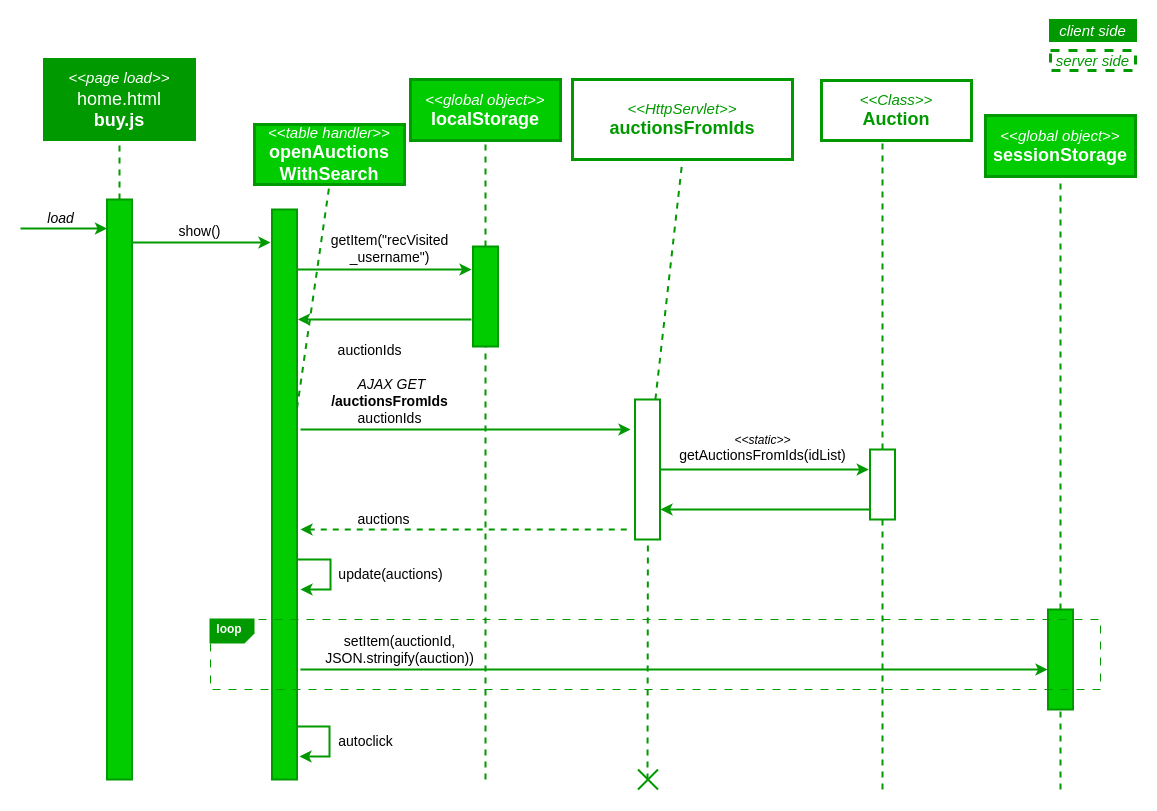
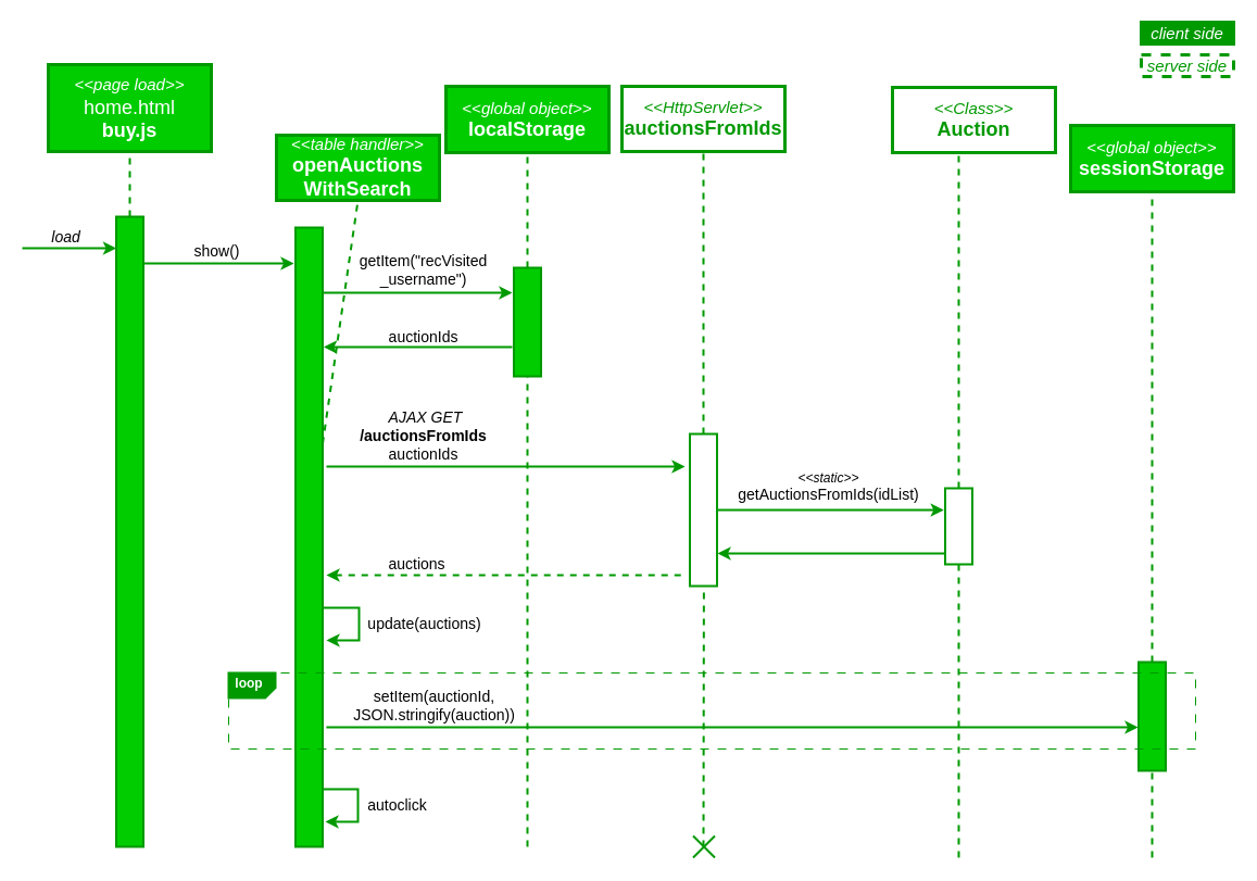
- <mxCell id="20" value="&lt;i style=&quot;border-color: var(--border-color);&quot;&gt;&lt;font style=&quot;border-color: var(--border-color); font-size: 15px;&quot;&gt;&amp;lt;&amp;lt;page load&amp;gt;&amp;gt;&lt;/font&gt;&lt;/i&gt;&lt;span style=&quot;font-size: 18px;&quot;&gt;&lt;br&gt;home.html&lt;br&gt;&lt;b style=&quot;&quot;&gt;buy.js&lt;/b&gt;&lt;br&gt;&lt;/span&gt;" style="rounded=0;whiteSpace=wrap;html=1;strokeWidth=3;fillColor=#009900;strokeColor=#009900;fillStyle=auto;fontColor=#ffffff;" parent="1" vertex="1"><mxGeometry x="44" y="59" width="150" height="80" as="geometry" /></mxCell>
+ <mxCell id="20" value="&lt;i style=&quot;border-color: var(--border-color);&quot;&gt;&lt;font style=&quot;border-color: var(--border-color); font-size: 15px;&quot;&gt;&amp;lt;&amp;lt;page load&amp;gt;&amp;gt;&lt;/font&gt;&lt;/i&gt;&lt;span style=&quot;font-size: 18px;&quot;&gt;&lt;br&gt;home.html&lt;br&gt;&lt;b style=&quot;&quot;&gt;buy.js&lt;/b&gt;&lt;br&gt;&lt;/span&gt;" style="rounded=0;whiteSpace=wrap;html=1;strokeWidth=3;fillColor=#00cc00;strokeColor=#009900;fillStyle=auto;fontColor=#ffffff;" parent="1" vertex="1"><mxGeometry x="44" y="59" width="150" height="80" as="geometry" /></mxCell>
- <mxCell id="5" value="&lt;i style=&quot;border-color: var(--border-color); color: rgb(0, 153, 0);&quot;&gt;&lt;font style=&quot;border-color: var(--border-color); font-size: 15px;&quot;&gt;&amp;lt;&amp;lt;HttpServlet&amp;gt;&amp;gt;&lt;/font&gt;&lt;/i&gt;&lt;font color=&quot;#009900&quot; style=&quot;&quot;&gt;&lt;b style=&quot;&quot;&gt;&lt;br&gt;&lt;font style=&quot;font-size: 18px;&quot;&gt;auctionsFromIds&lt;/font&gt;&lt;br&gt;&lt;/b&gt;&lt;/font&gt;" style="rounded=0;whiteSpace=wrap;html=1;strokeWidth=3;fillColor=default;strokeColor=#009900;" parent="1" vertex="1"><mxGeometry x="572" y="79" width="220" height="80" as="geometry" /></mxCell>
+ <mxCell id="5" value="&lt;i style=&quot;border-color: var(--border-color); color: rgb(0, 153, 0);&quot;&gt;&lt;font style=&quot;border-color: var(--border-color); font-size: 15px;&quot;&gt;&amp;lt;&amp;lt;HttpServlet&amp;gt;&amp;gt;&lt;/font&gt;&lt;/i&gt;&lt;font color=&quot;#009900&quot; style=&quot;&quot;&gt;&lt;b style=&quot;&quot;&gt;&lt;br&gt;&lt;font style=&quot;font-size: 18px;&quot;&gt;auctionsFromIds&lt;/font&gt;&lt;br&gt;&lt;/b&gt;&lt;/font&gt;" style="rounded=0;whiteSpace=wrap;html=1;strokeWidth=3;fillColor=default;strokeColor=#009900;" parent="1" vertex="1"><mxGeometry x="572" y="79" width="150" height="60" as="geometry" /></mxCell>
- <mxCell id="51" value="&lt;font style=&quot;&quot;&gt;&lt;span style=&quot;font-size: 14px;&quot;&gt;auctionIds&lt;/span&gt;&lt;br&gt;&lt;/font&gt;" style="text;html=1;align=center;verticalAlign=middle;resizable=0;points=[];autosize=1;strokeColor=none;fillColor=none;" vertex="1" parent="1"><mxGeometry x="323.5" y="335" width="90" height="30" as="geometry" /></mxCell>
+ <mxCell id="51" value="&lt;font style=&quot;&quot;&gt;&lt;span style=&quot;font-size: 14px;&quot;&gt;auctionIds&lt;/span&gt;&lt;br&gt;&lt;/font&gt;" style="text;html=1;align=center;verticalAlign=middle;resizable=0;points=[];autosize=1;strokeColor=none;fillColor=none;" vertex="1" parent="1"><mxGeometry x="343.5" y="295" width="90" height="30" as="geometry" /></mxCell>
